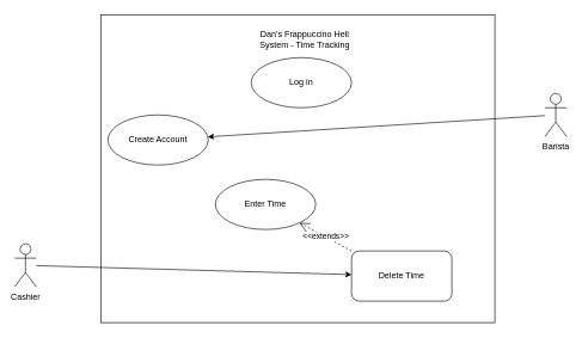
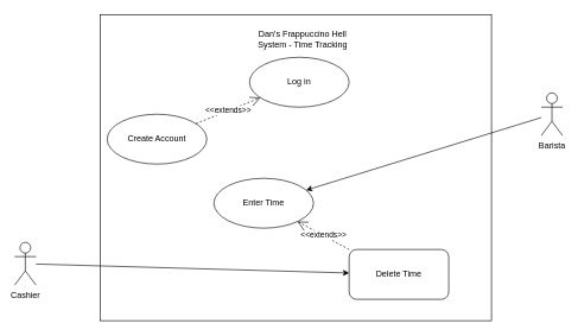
+ <mxCell id="11" value="&amp;lt;&amp;lt;extends&amp;gt;&amp;gt;" style="endArrow=open;endSize=12;dashed=1;html=1;rounded=0;" parent="1" source="7" target="5" edge="1"><mxGeometry width="160" relative="1" as="geometry"><mxPoint x="430.471" y="420.525" as="sourcePoint" /><mxPoint x="419.537" y="389.483" as="targetPoint" /><Array as="points" /></mxGeometry></mxCell>
- <mxCell id="10" value="" style="endArrow=classic;html=1;rounded=0;" parent="1" source="4" target="7" edge="1"><mxGeometry width="50" height="50" relative="1" as="geometry"><mxPoint x="550" y="520" as="sourcePoint" /><mxPoint x="600" y="470" as="targetPoint" /></mxGeometry></mxCell>
+ <mxCell id="10" value="" style="endArrow=classic;html=1;rounded=0;" parent="1" source="4" target="6" edge="1"><mxGeometry width="50" height="50" relative="1" as="geometry"><mxPoint x="550" y="520" as="sourcePoint" /><mxPoint x="600" y="470" as="targetPoint" /></mxGeometry></mxCell>
